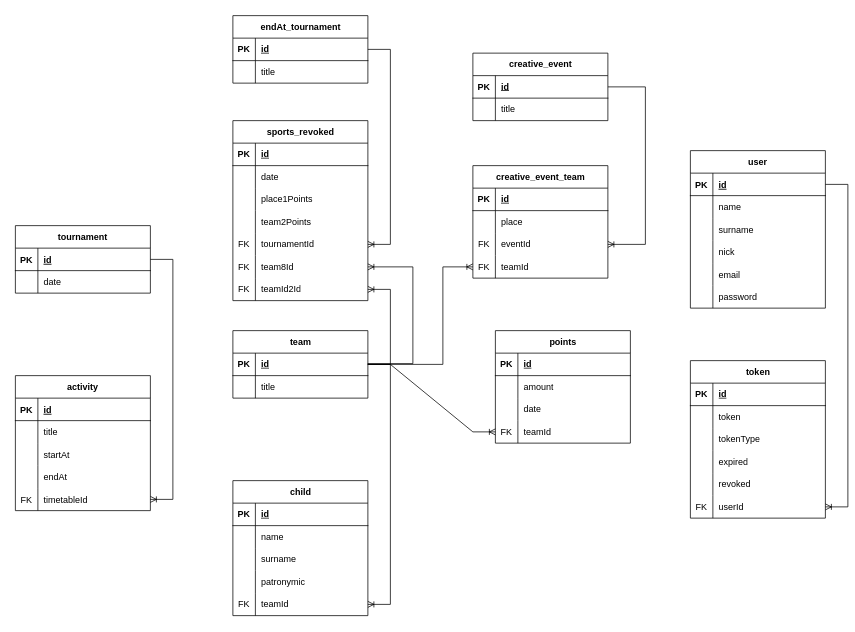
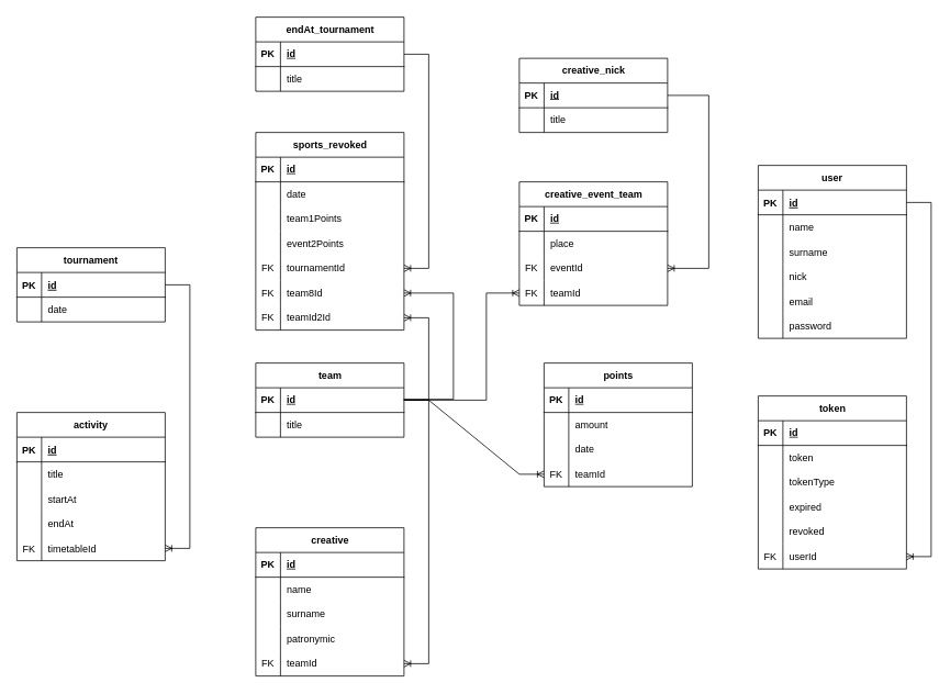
- <mxCell id="135" value="creative_event" style="shape=table;startSize=30;container=1;collapsible=1;childLayout=tableLayout;fixedRows=1;rowLines=0;fontStyle=1;align=center;resizeLast=1;html=1;" parent="1" vertex="1"><mxGeometry x="630" y="70" width="180" height="90" as="geometry" /></mxCell>
+ <mxCell id="135" value="creative_nick" style="shape=table;startSize=30;container=1;collapsible=1;childLayout=tableLayout;fixedRows=1;rowLines=0;fontStyle=1;align=center;resizeLast=1;html=1;" parent="1" vertex="1"><mxGeometry x="630" y="70" width="180" height="90" as="geometry" /></mxCell>
- <mxCell id="98" value="place1Points" style="shape=partialRectangle;connectable=0;fillColor=none;top=0;left=0;bottom=0;right=0;align=left;spacingLeft=6;overflow=hidden;whiteSpace=wrap;html=1;" parent="96" vertex="1"><mxGeometry x="30" width="150" height="30" as="geometry"><mxRectangle width="150" height="30" as="alternateBounds" /></mxGeometry></mxCell>
+ <mxCell id="98" value="team1Points" style="shape=partialRectangle;connectable=0;fillColor=none;top=0;left=0;bottom=0;right=0;align=left;spacingLeft=6;overflow=hidden;whiteSpace=wrap;html=1;" parent="96" vertex="1"><mxGeometry x="30" width="150" height="30" as="geometry"><mxRectangle width="150" height="30" as="alternateBounds" /></mxGeometry></mxCell>
- <mxCell id="101" value="team2Points" style="shape=partialRectangle;connectable=0;fillColor=none;top=0;left=0;bottom=0;right=0;align=left;spacingLeft=6;overflow=hidden;whiteSpace=wrap;html=1;" parent="99" vertex="1"><mxGeometry x="30" width="150" height="30" as="geometry"><mxRectangle width="150" height="30" as="alternateBounds" /></mxGeometry></mxCell>
+ <mxCell id="101" value="event2Points" style="shape=partialRectangle;connectable=0;fillColor=none;top=0;left=0;bottom=0;right=0;align=left;spacingLeft=6;overflow=hidden;whiteSpace=wrap;html=1;" parent="99" vertex="1"><mxGeometry x="30" width="150" height="30" as="geometry"><mxRectangle width="150" height="30" as="alternateBounds" /></mxGeometry></mxCell>
- <mxCell id="33" value="child" style="shape=table;startSize=30;container=1;collapsible=1;childLayout=tableLayout;fixedRows=1;rowLines=0;fontStyle=1;align=center;resizeLast=1;html=1;" parent="1" vertex="1"><mxGeometry x="310" y="640" width="180" height="180" as="geometry"><mxRectangle x="640" y="440" width="70" height="30" as="alternateBounds" /></mxGeometry></mxCell>
+ <mxCell id="33" value="creative" style="shape=table;startSize=30;container=1;collapsible=1;childLayout=tableLayout;fixedRows=1;rowLines=0;fontStyle=1;align=center;resizeLast=1;html=1;" parent="1" vertex="1"><mxGeometry x="310" y="640" width="180" height="180" as="geometry"><mxRectangle x="640" y="440" width="70" height="30" as="alternateBounds" /></mxGeometry></mxCell>
